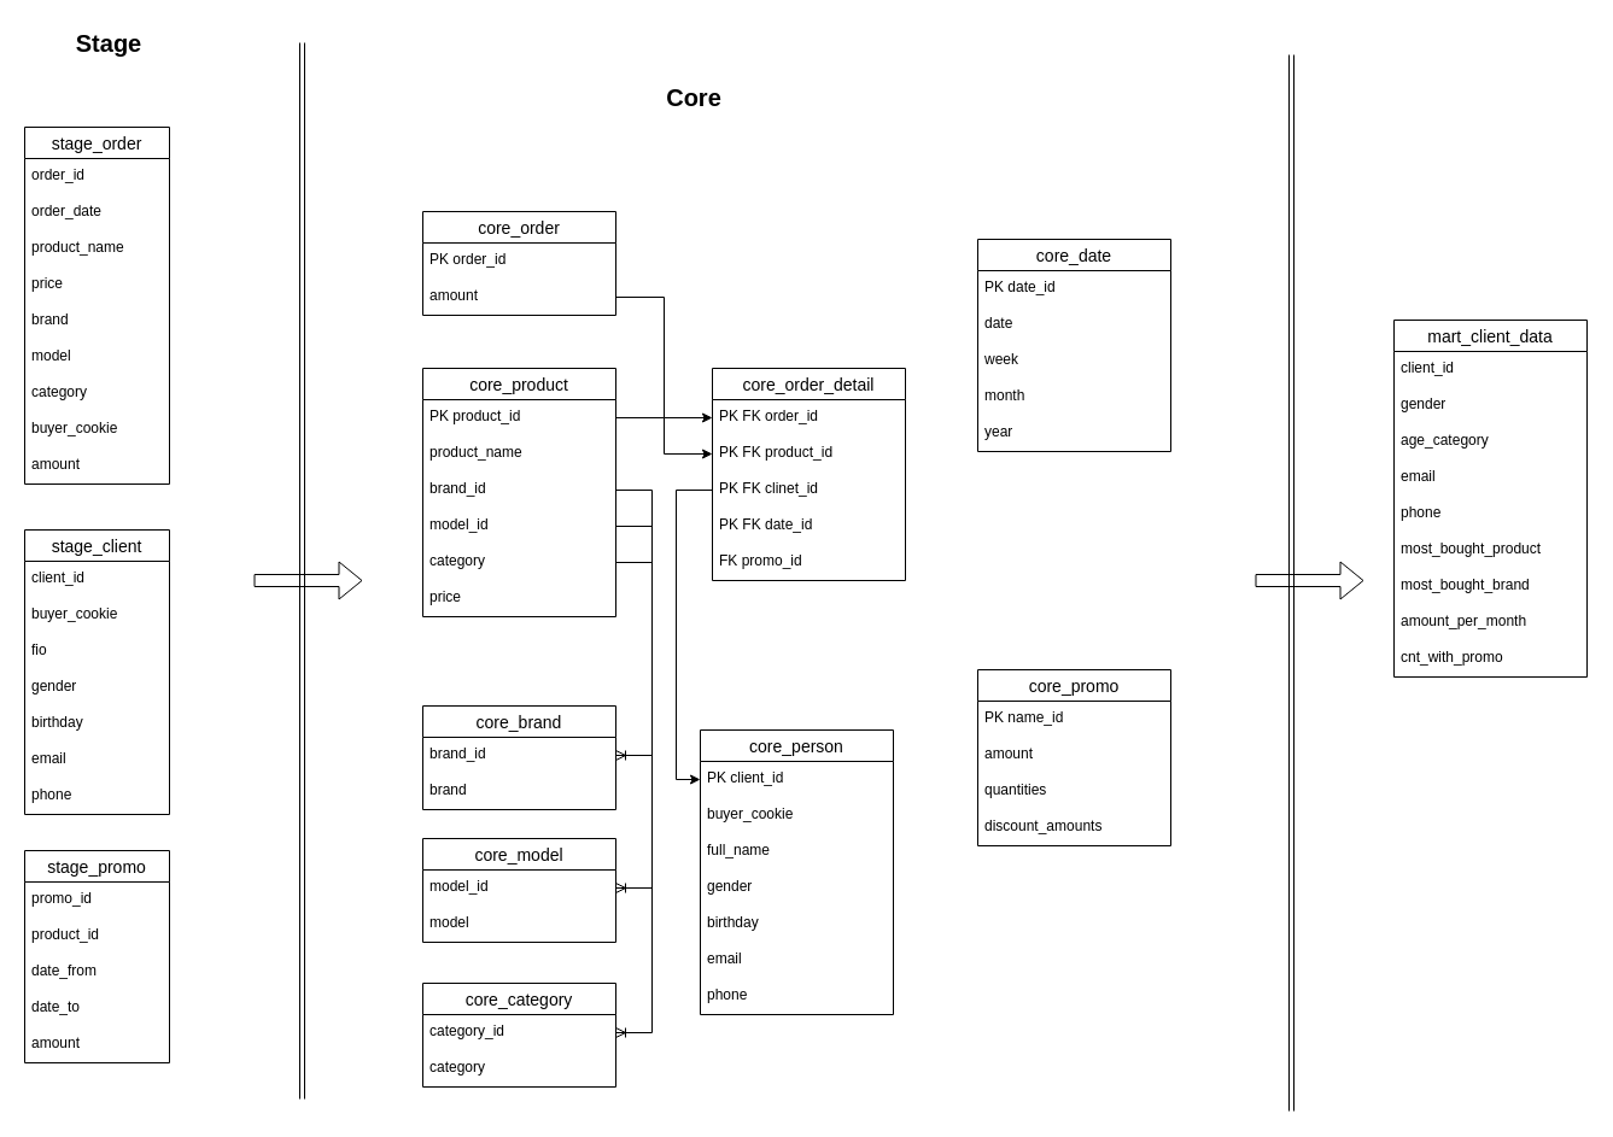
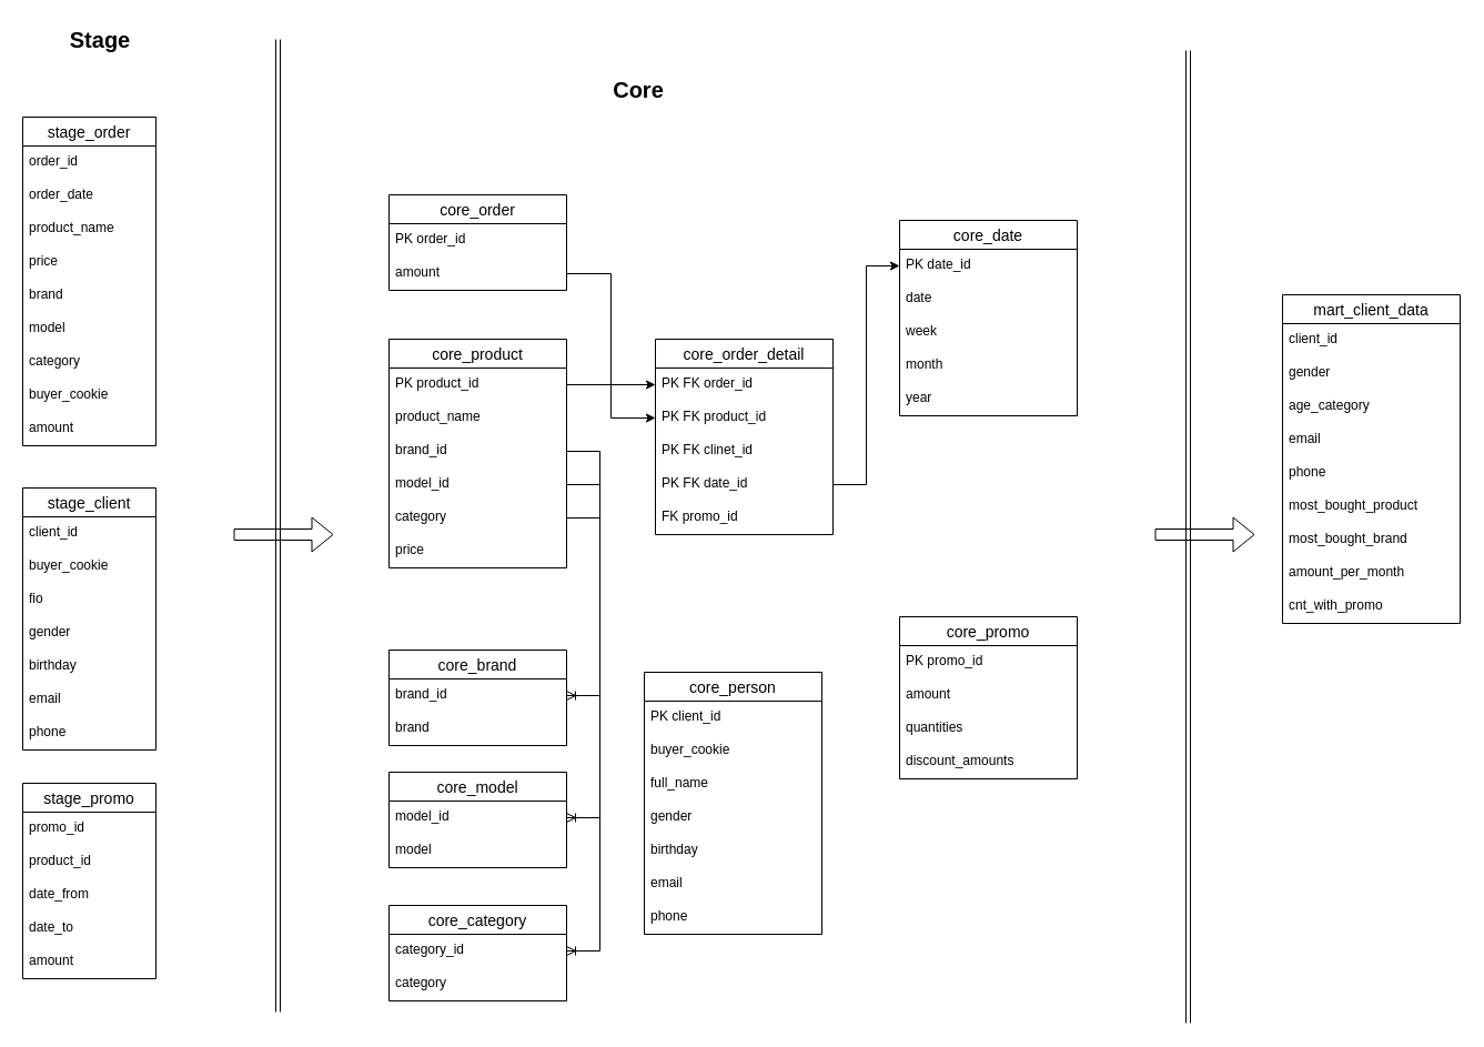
+ <mxCell id="93" style="edgeStyle=orthogonalEdgeStyle;rounded=0;orthogonalLoop=1;jettySize=auto;html=1;entryX=0;entryY=0.5;entryDx=0;entryDy=0;" edge="1" parent="1" source="50" target="58"><mxGeometry relative="1" as="geometry" /></mxCell>
- <mxCell id="92" style="edgeStyle=orthogonalEdgeStyle;rounded=0;orthogonalLoop=1;jettySize=auto;html=1;exitX=0;exitY=0.5;exitDx=0;exitDy=0;entryX=0;entryY=0.5;entryDx=0;entryDy=0;" edge="1" parent="1" source="49" target="39"><mxGeometry relative="1" as="geometry" /></mxCell>
- <mxCell id="53" value="PK name_id" style="text;strokeColor=none;fillColor=none;spacingLeft=4;spacingRight=4;overflow=hidden;rotatable=0;points=[[0,0.5],[1,0.5]];portConstraint=eastwest;fontSize=12;whiteSpace=wrap;html=1;" parent="52" vertex="1"><mxGeometry y="26" width="160" height="30" as="geometry" /></mxCell>
+ <mxCell id="53" value="PK promo_id" style="text;strokeColor=none;fillColor=none;spacingLeft=4;spacingRight=4;overflow=hidden;rotatable=0;points=[[0,0.5],[1,0.5]];portConstraint=eastwest;fontSize=12;whiteSpace=wrap;html=1;" parent="52" vertex="1"><mxGeometry y="26" width="160" height="30" as="geometry" /></mxCell>
